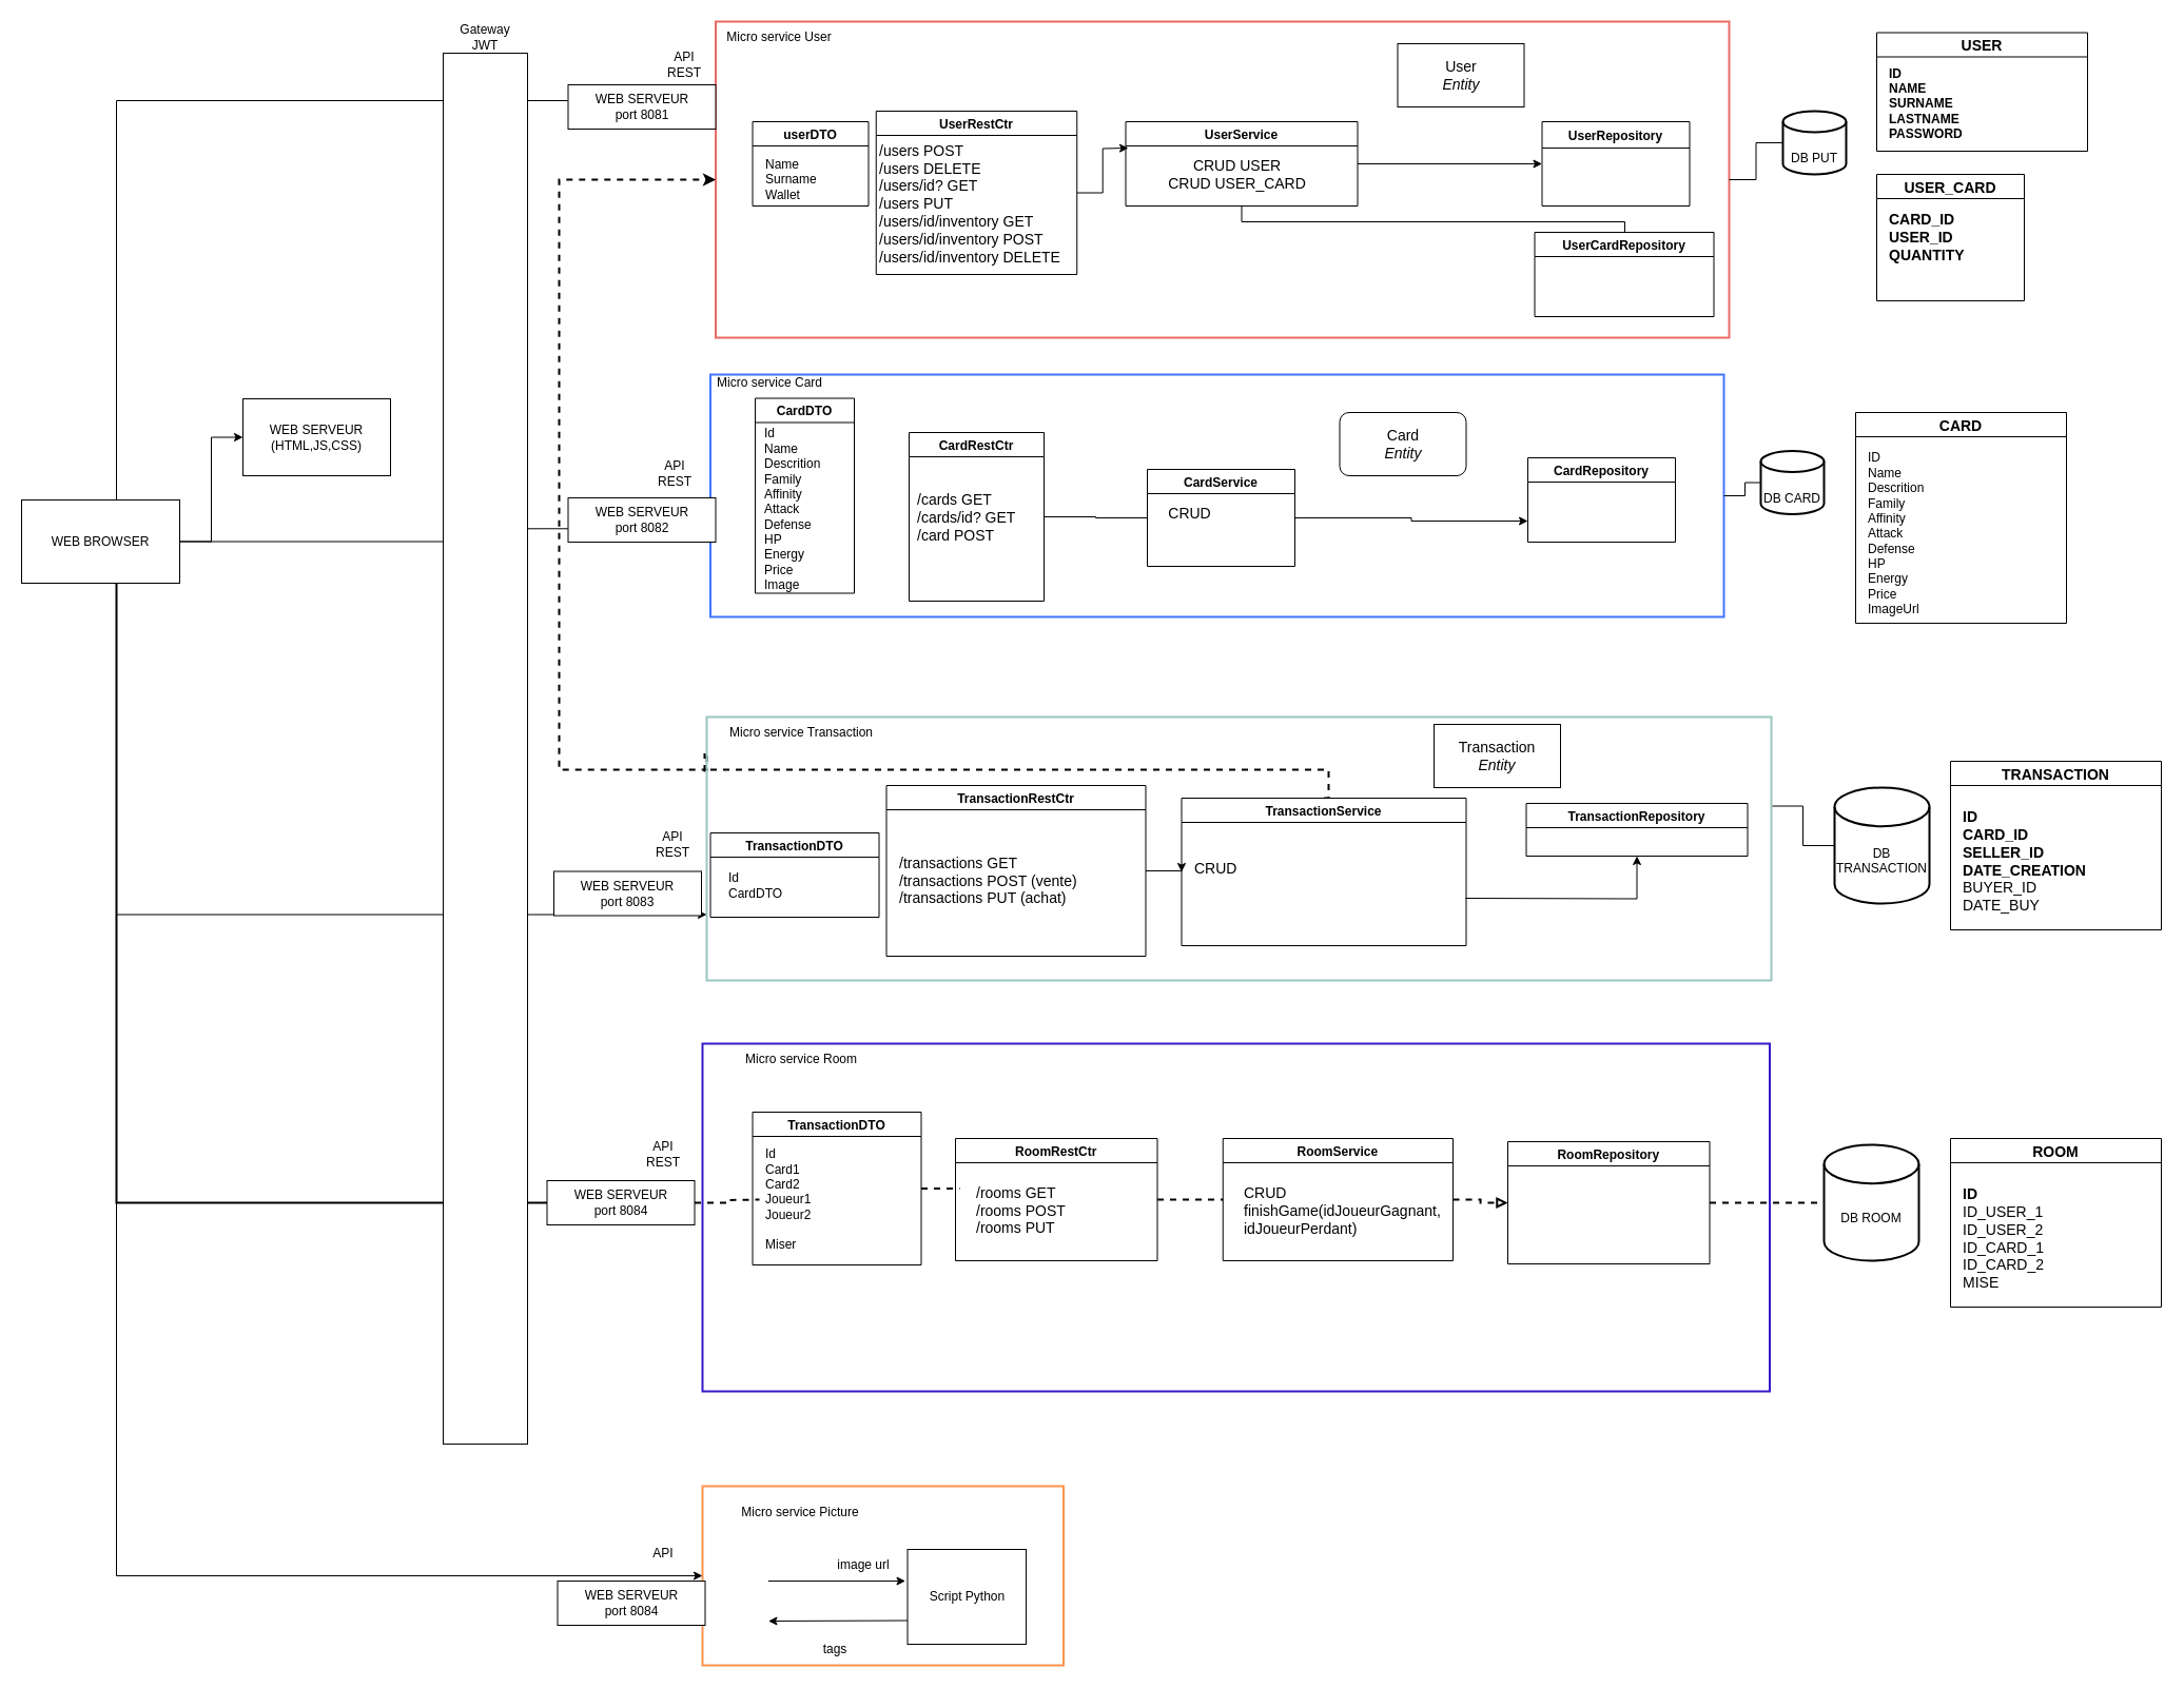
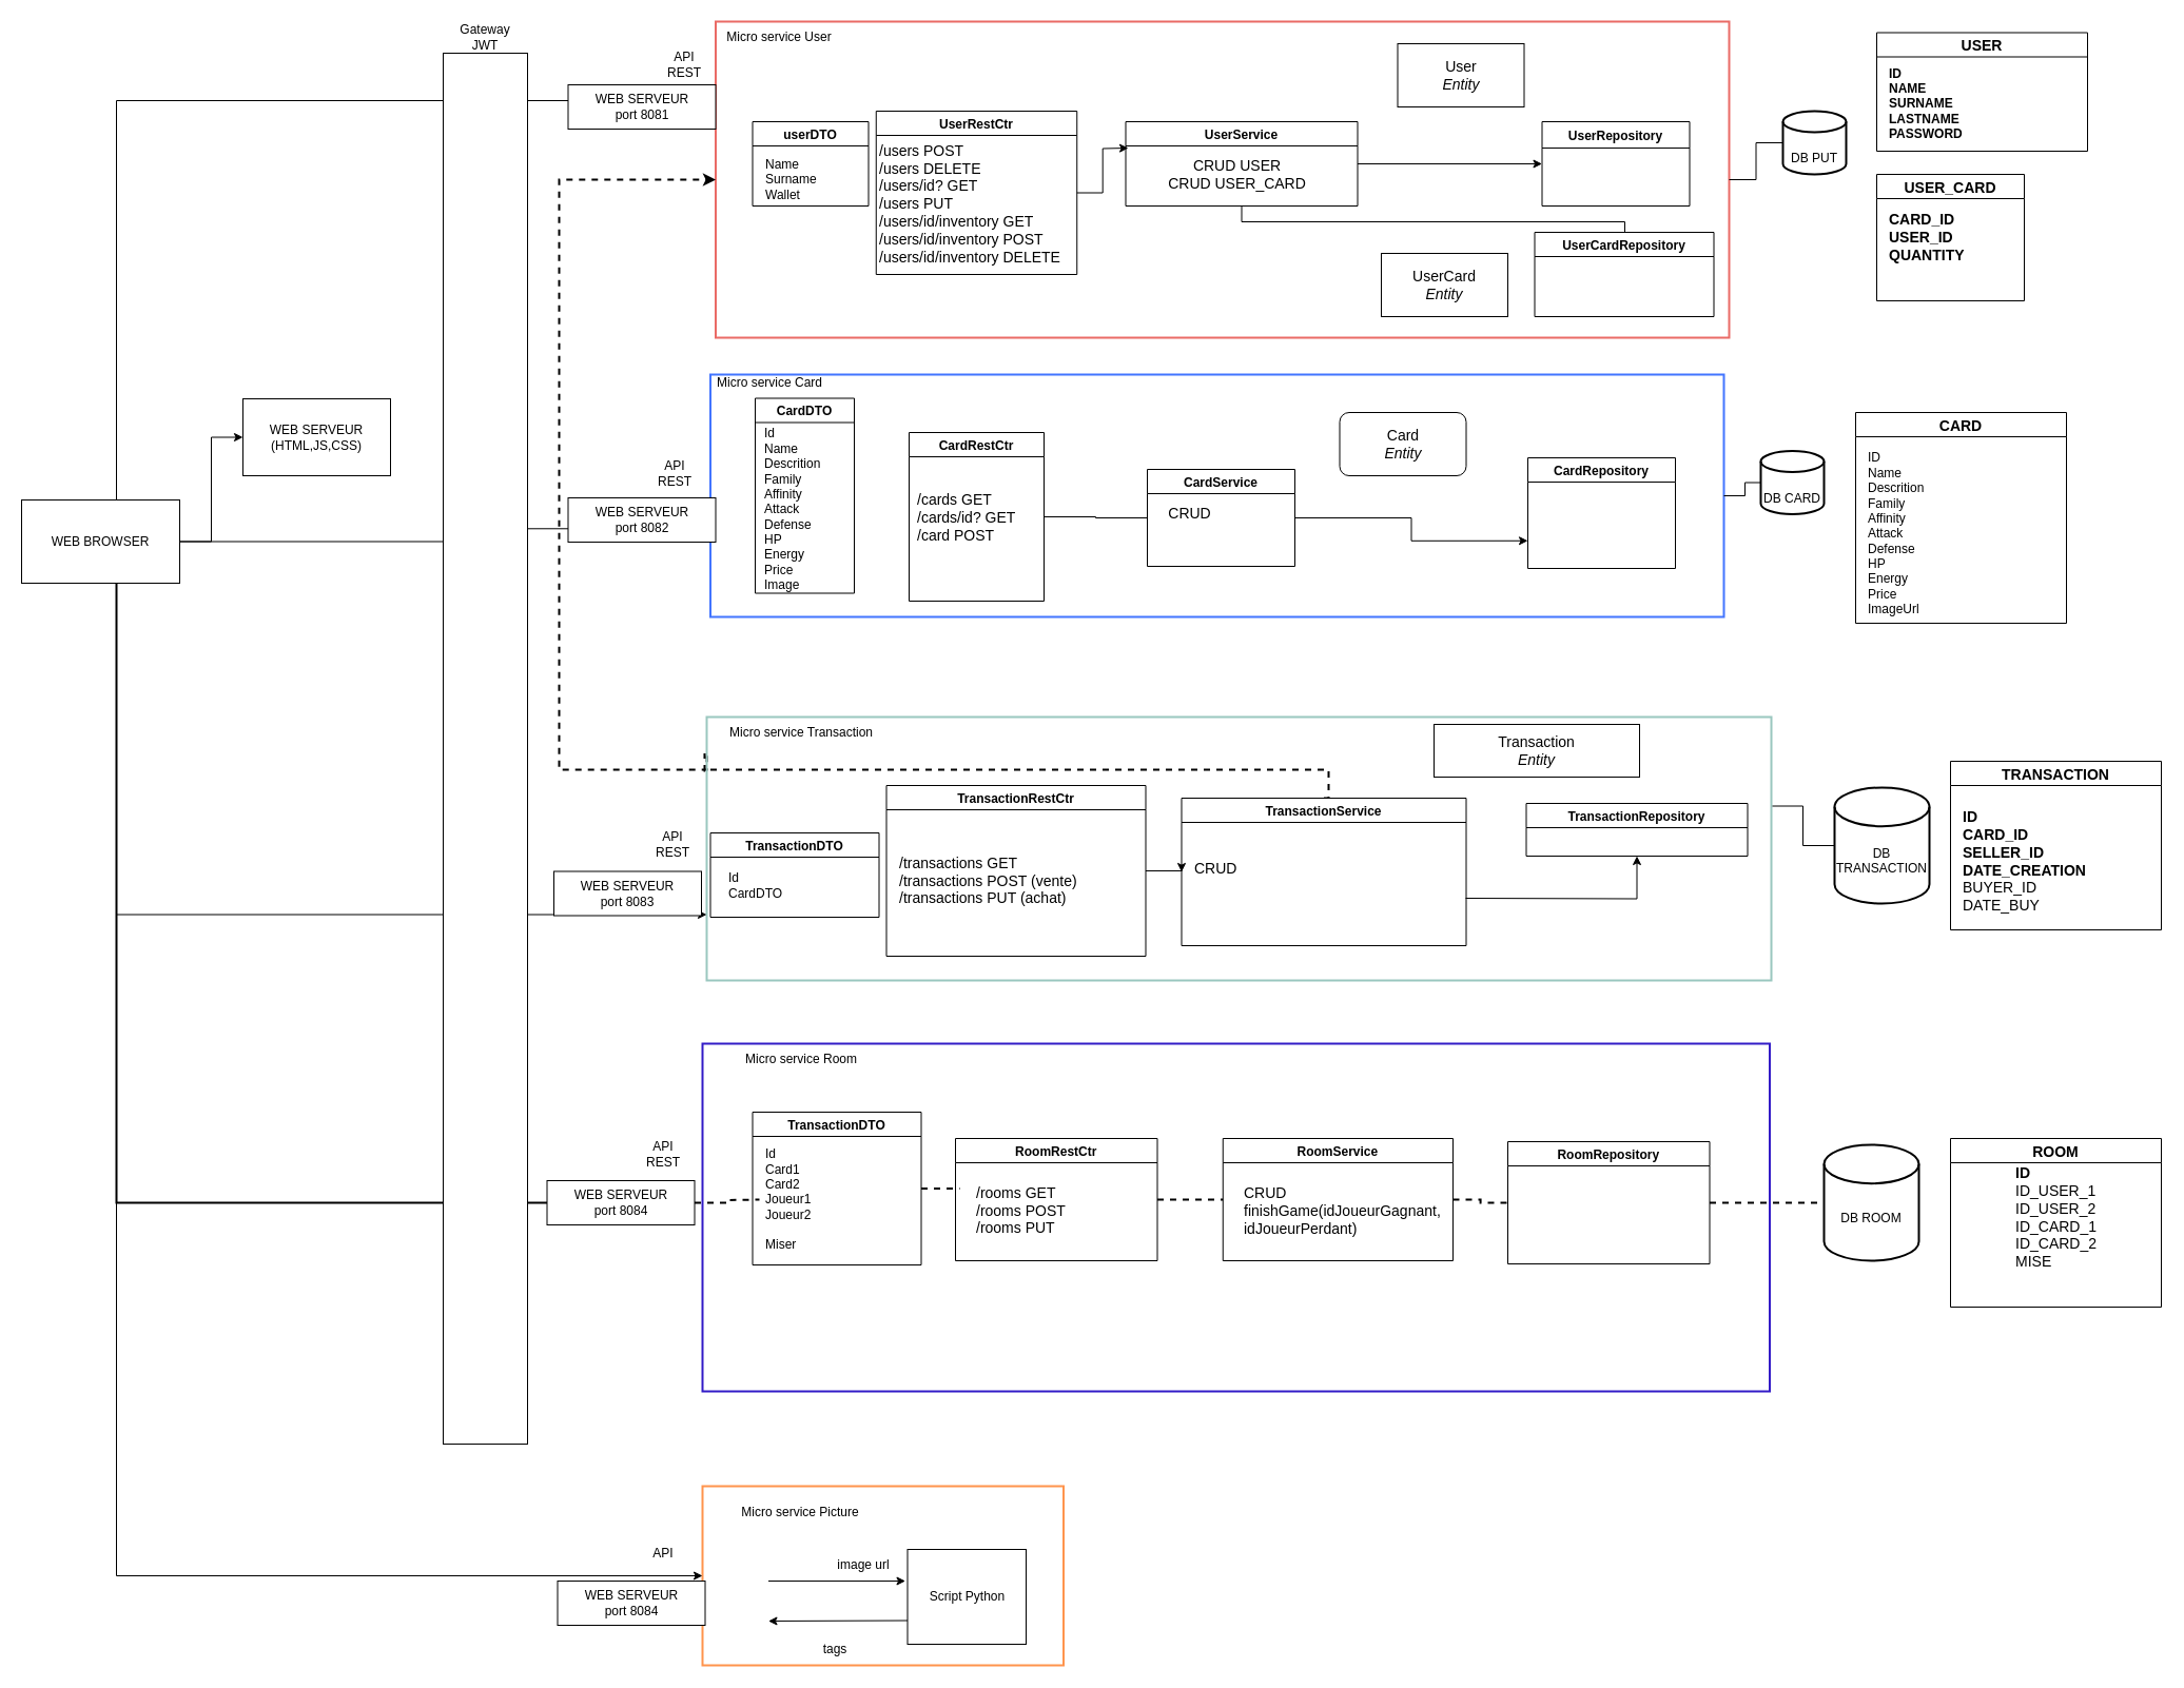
+ <mxCell id="80" value="UserCard&lt;div&gt;&lt;i&gt;Entity&lt;/i&gt;&lt;br&gt;&lt;/div&gt;" style="rounded=0;whiteSpace=wrap;html=1;fontSize=14;fillColor=default;" vertex="1" parent="1"><mxGeometry x="1310" y="240" width="120" height="60" as="geometry" /></mxCell>
- <mxCell id="29" value="CardRepository" style="swimlane;" parent="1" vertex="1"><mxGeometry x="1449" y="434" width="140" height="80" as="geometry" /></mxCell>
+ <mxCell id="29" value="CardRepository" style="swimlane;" parent="1" vertex="1"><mxGeometry x="1449" y="434" width="140" height="105" as="geometry" /></mxCell>
- <mxCell id="43" value="&lt;div&gt;Transaction&lt;/div&gt;&lt;div&gt;&lt;i&gt;Entity&lt;/i&gt;&lt;br&gt;&lt;/div&gt;" style="rounded=0;whiteSpace=wrap;html=1;fontSize=14;fillColor=default;" parent="1" vertex="1"><mxGeometry x="1360" y="687" width="120" height="60" as="geometry" /></mxCell>
+ <mxCell id="43" value="&lt;div&gt;Transaction&lt;/div&gt;&lt;div&gt;&lt;i&gt;Entity&lt;/i&gt;&lt;br&gt;&lt;/div&gt;" style="rounded=0;whiteSpace=wrap;html=1;fontSize=14;fillColor=default;" parent="1" vertex="1"><mxGeometry x="1360" y="687" width="195" height="50" as="geometry" /></mxCell>
- <mxCell id="93" style="edgeStyle=orthogonalEdgeStyle;rounded=0;orthogonalLoop=1;jettySize=auto;html=1;exitX=1;exitY=0.5;exitDx=0;exitDy=0;entryX=0;entryY=0.5;entryDx=0;entryDy=0;dashed=1;startArrow=none;startFill=0;endArrow=block;endFill=0;strokeWidth=2;" edge="1" parent="1" source="94" target="97"><mxGeometry relative="1" as="geometry" /></mxCell>
+ <mxCell id="93" style="edgeStyle=orthogonalEdgeStyle;rounded=0;orthogonalLoop=1;jettySize=auto;html=1;exitX=1;exitY=0.5;exitDx=0;exitDy=0;entryX=0;entryY=0.5;entryDx=0;entryDy=0;dashed=1;startArrow=none;startFill=0;endArrow=none;endFill=0;strokeWidth=2;" edge="1" parent="1" source="94" target="97"><mxGeometry relative="1" as="geometry" /></mxCell>
- <mxCell id="88" value="&lt;div align=&quot;left&quot;&gt;&lt;b&gt;ID&lt;/b&gt;&lt;/div&gt;&lt;div&gt;ID_USER_1&lt;/div&gt;&lt;div&gt;ID_USER_2&lt;/div&gt;&lt;div&gt;ID_CARD_1&lt;/div&gt;&lt;div&gt;ID_CARD_2&lt;/div&gt;MISE" style="text;html=1;align=left;verticalAlign=middle;resizable=0;points=[];autosize=1;strokeColor=none;fillColor=none;fontSize=14;" vertex="1" parent="87"><mxGeometry x="10" y="40" width="90" height="110" as="geometry" /></mxCell>
+ <mxCell id="88" value="&lt;div align=&quot;left&quot;&gt;&lt;b&gt;ID&lt;/b&gt;&lt;/div&gt;&lt;div&gt;ID_USER_1&lt;/div&gt;&lt;div&gt;ID_USER_2&lt;/div&gt;&lt;div&gt;ID_CARD_1&lt;/div&gt;&lt;div&gt;ID_CARD_2&lt;/div&gt;MISE" style="text;html=1;align=left;verticalAlign=middle;resizable=0;points=[];autosize=1;strokeColor=none;fillColor=none;fontSize=14;" vertex="1" parent="87"><mxGeometry x="60" y="20" width="90" height="110" as="geometry" /></mxCell>
